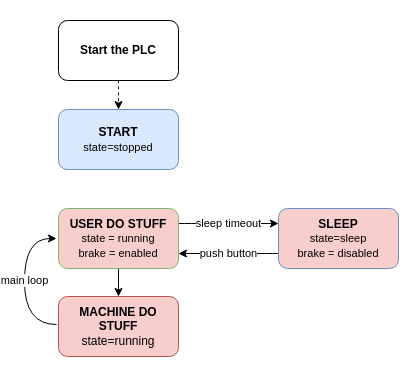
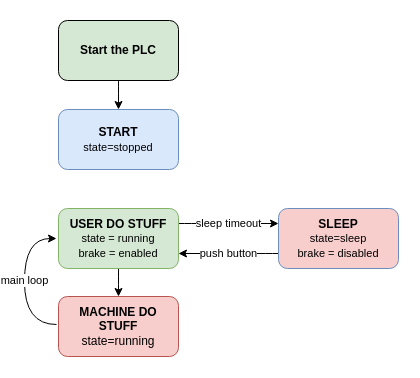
- <mxCell id="4" value="&lt;b&gt;Start the PLC&lt;/b&gt;" style="rounded=1;whiteSpace=wrap;html=1;" vertex="1" parent="1"><mxGeometry x="54" y="20" width="120" height="60" as="geometry" /></mxCell>
+ <mxCell id="4" value="&lt;b&gt;Start the PLC&lt;/b&gt;" style="rounded=1;whiteSpace=wrap;html=1;fillColor=#d5e8d4;" vertex="1" parent="1"><mxGeometry x="54" y="20" width="120" height="60" as="geometry" /></mxCell>
- <mxCell id="3" style="edgeStyle=orthogonalEdgeStyle;curved=1;orthogonalLoop=1;jettySize=auto;html=1;exitX=0.5;exitY=1;exitDx=0;exitDy=0;entryX=0.5;entryY=0;entryDx=0;entryDy=0;dashed=1;" edge="1" parent="1" source="4" target="2"><mxGeometry relative="1" as="geometry" /></mxCell>
+ <mxCell id="3" style="edgeStyle=orthogonalEdgeStyle;curved=1;orthogonalLoop=1;jettySize=auto;html=1;exitX=0.5;exitY=1;exitDx=0;exitDy=0;entryX=0.5;entryY=0;entryDx=0;entryDy=0;" edge="1" parent="1" source="4" target="2"><mxGeometry relative="1" as="geometry" /></mxCell>
- <mxCell id="7" value="&lt;b&gt;USER DO STUFF&lt;/b&gt;&lt;br&gt;&lt;font style=&quot;font-size: 11px&quot;&gt;state = running&lt;br&gt;brake = enabled&lt;/font&gt;" style="rounded=1;whiteSpace=wrap;html=1;fillColor=#f8cecc;strokeColor=#82b366;" vertex="1" parent="1"><mxGeometry x="54" y="208" width="120" height="60" as="geometry" /></mxCell>
+ <mxCell id="7" value="&lt;b&gt;USER DO STUFF&lt;/b&gt;&lt;br&gt;&lt;font style=&quot;font-size: 11px&quot;&gt;state = running&lt;br&gt;brake = enabled&lt;/font&gt;" style="rounded=1;whiteSpace=wrap;html=1;fillColor=#d5e8d4;strokeColor=#82b366;" vertex="1" parent="1"><mxGeometry x="54" y="208" width="120" height="60" as="geometry" /></mxCell>
